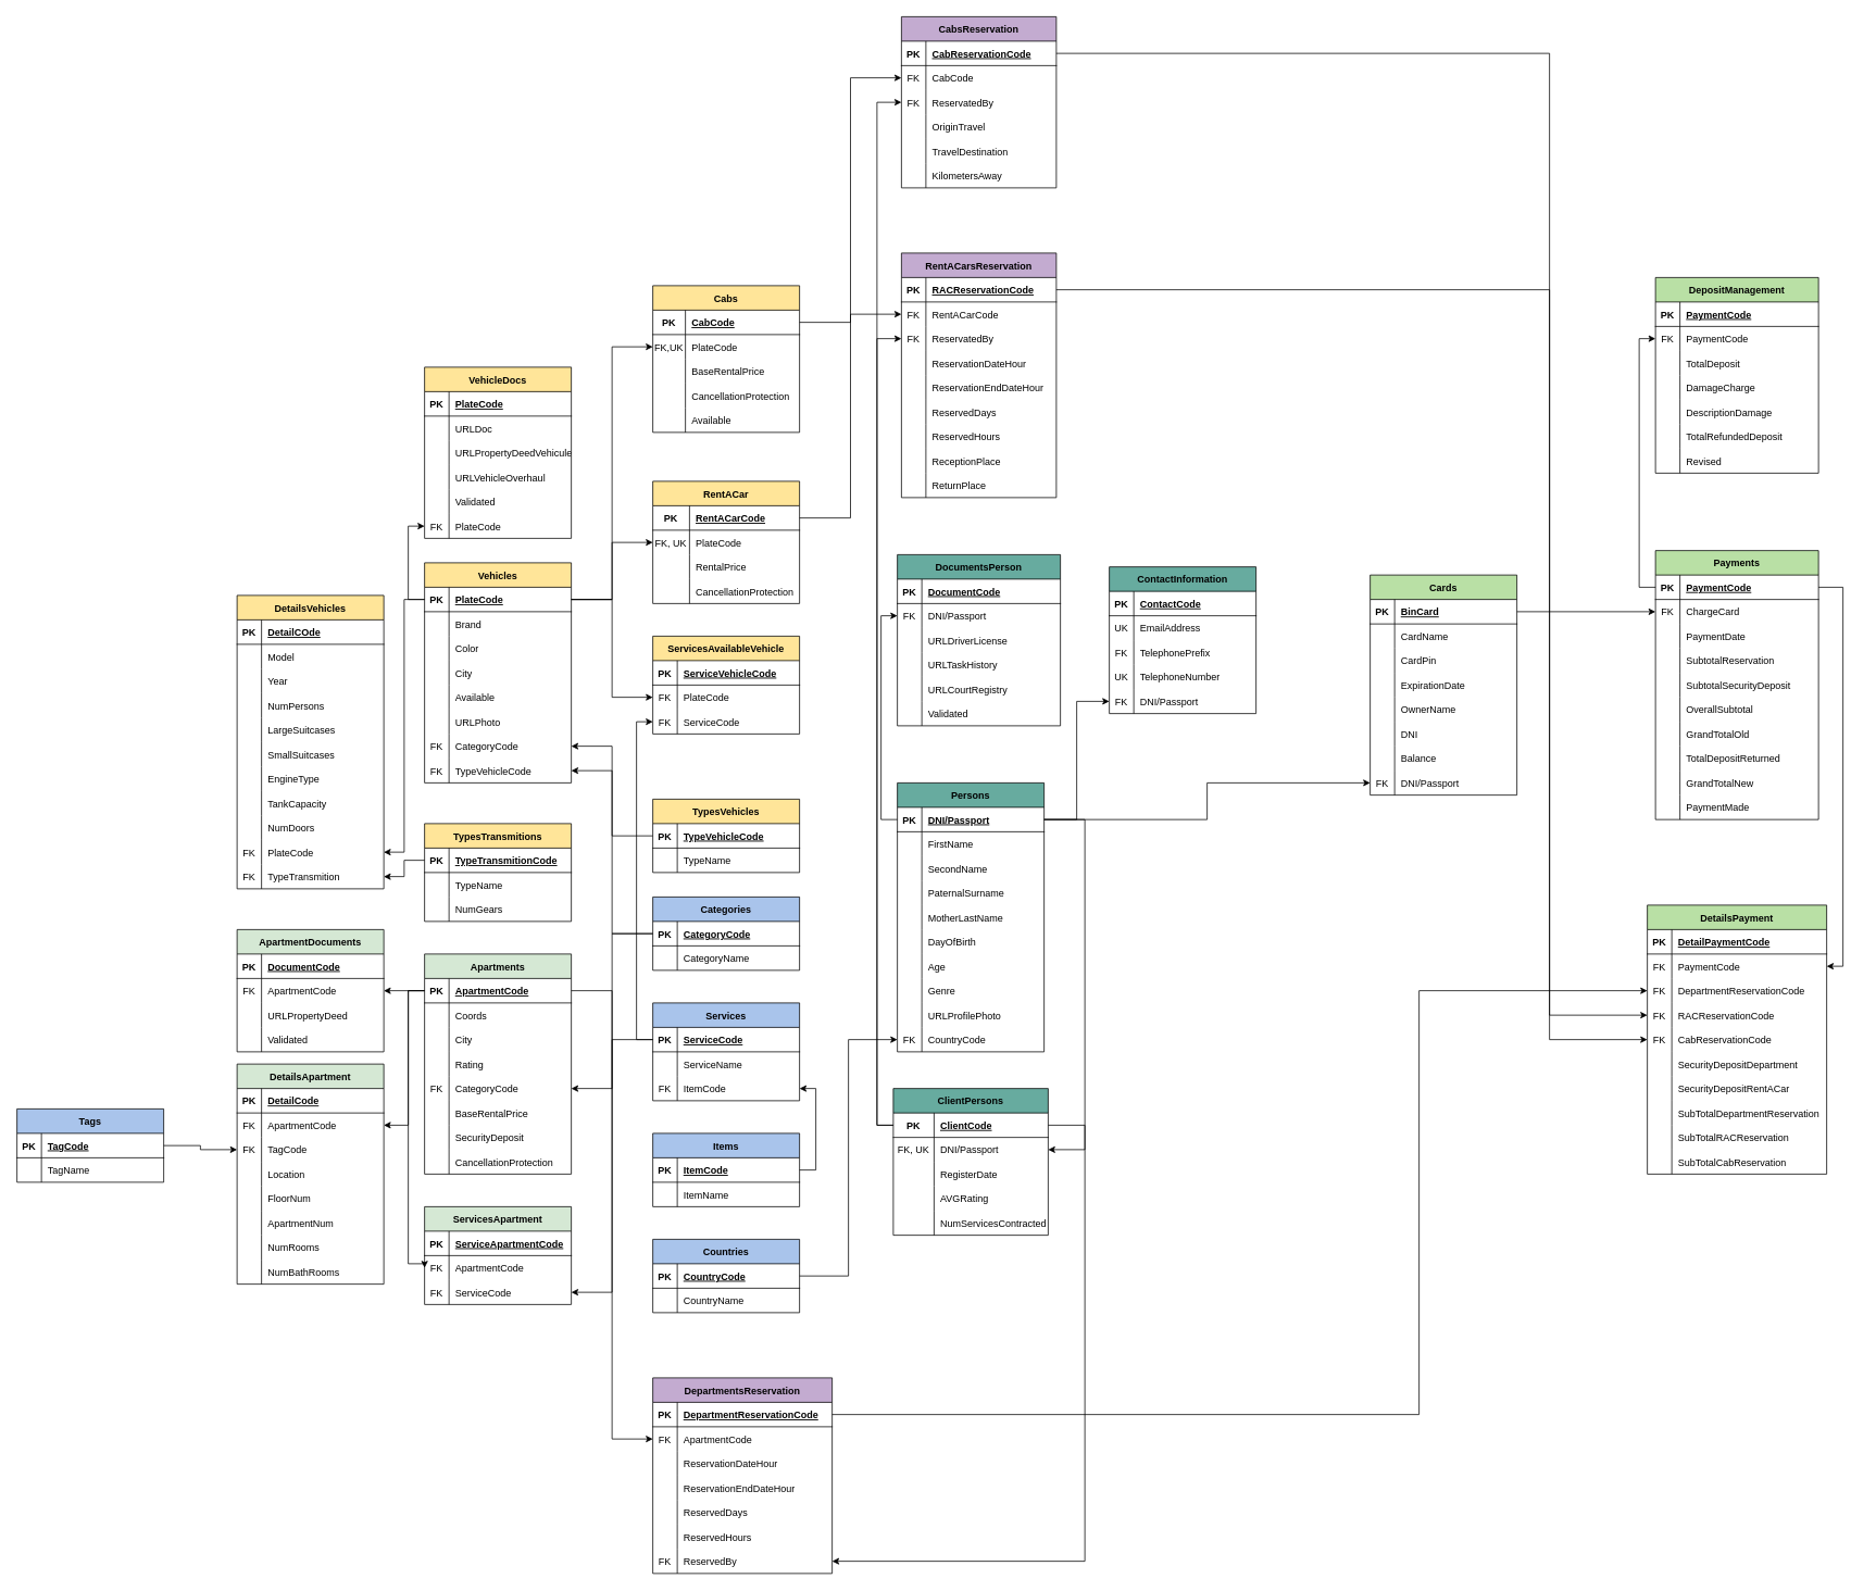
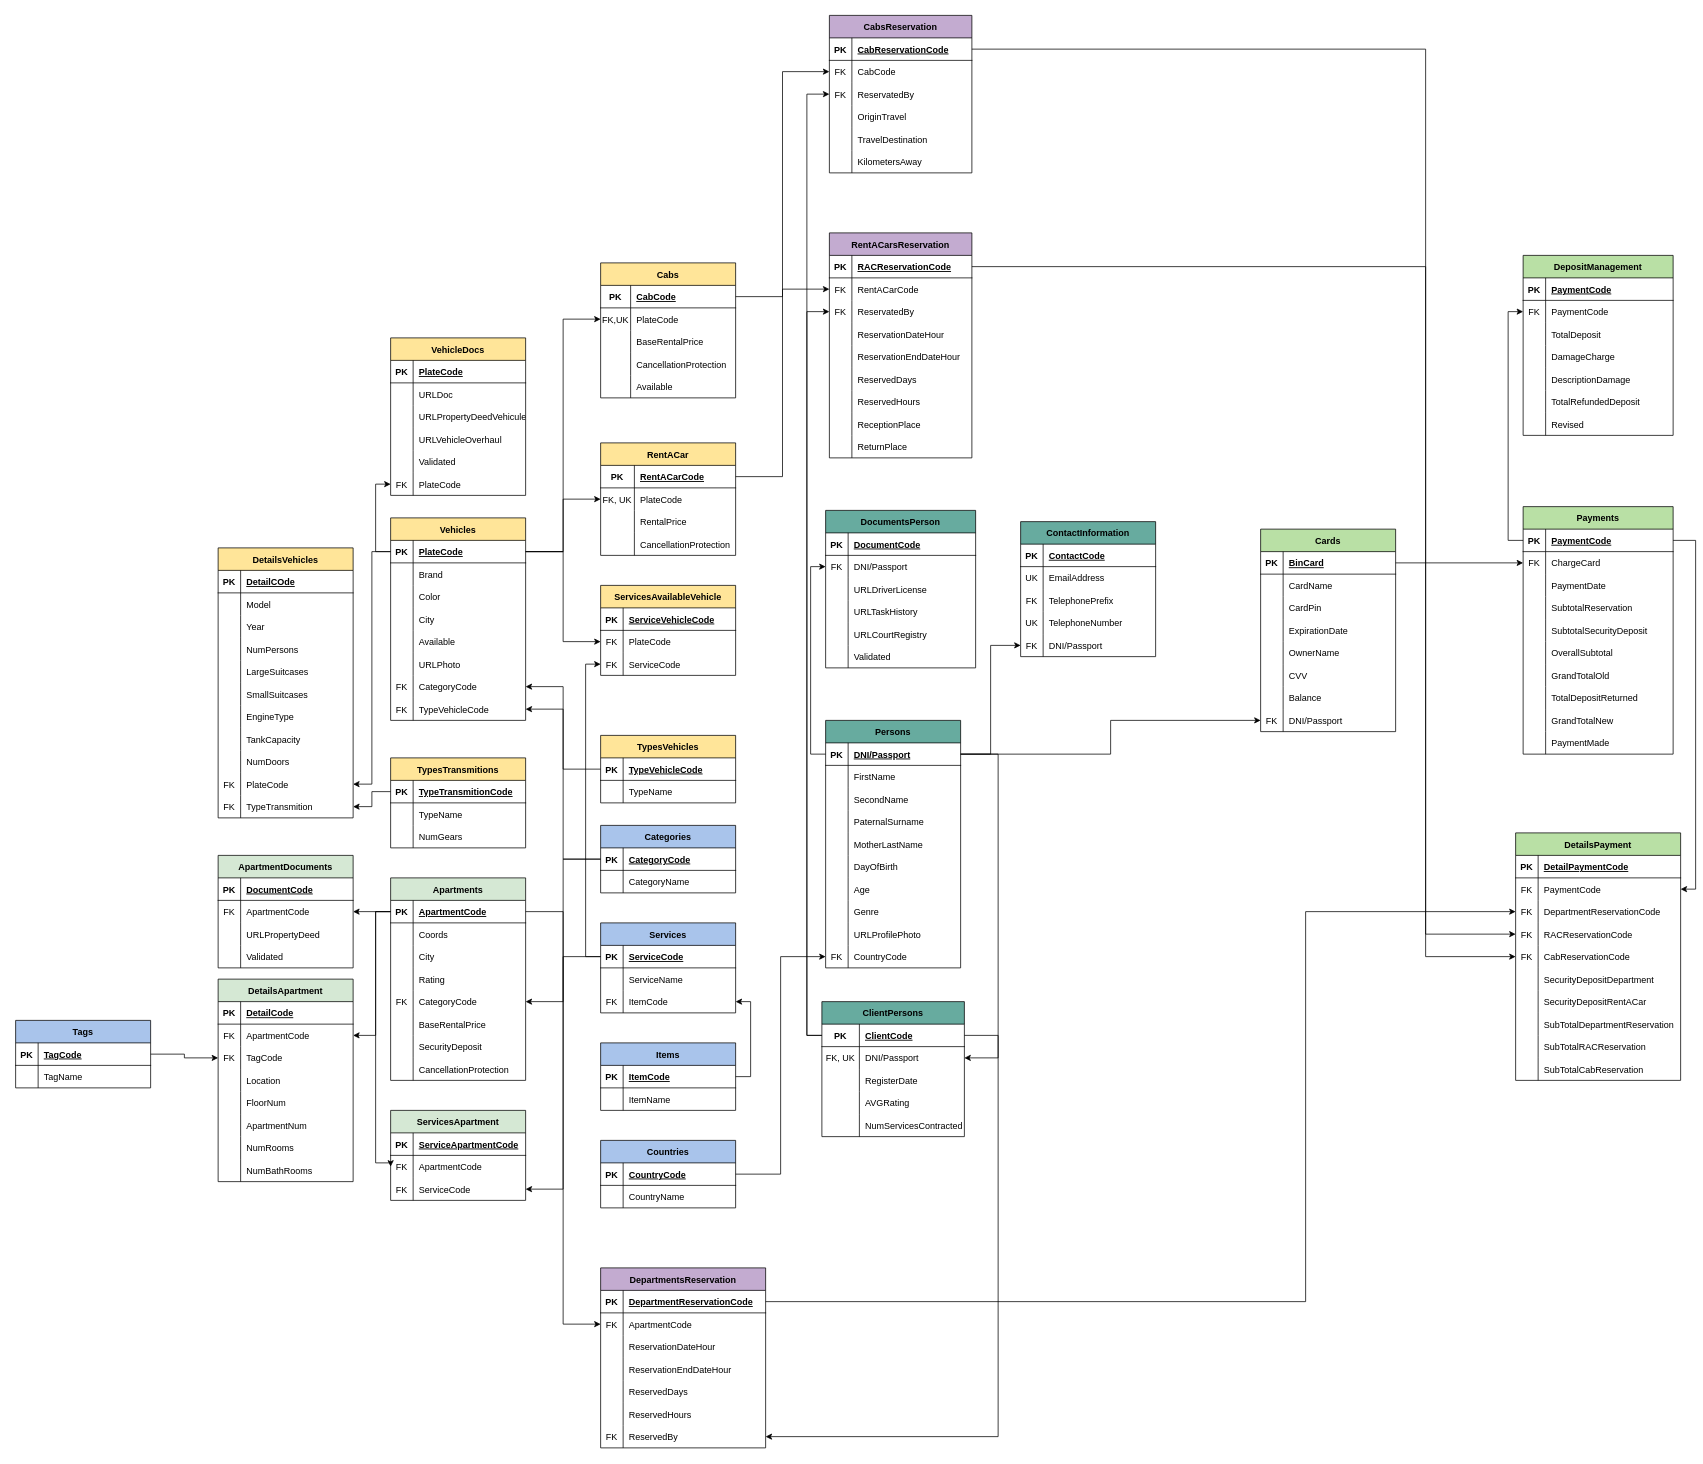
- <mxCell id="413" value="DNI" style="shape=partialRectangle;connectable=0;fillColor=none;top=0;left=0;bottom=0;right=0;align=left;spacingLeft=6;overflow=hidden;" parent="411" vertex="1"><mxGeometry x="30" width="150" height="30" as="geometry"><mxRectangle width="150" height="30" as="alternateBounds" /></mxGeometry></mxCell>
+ <mxCell id="413" value="CVV" style="shape=partialRectangle;connectable=0;fillColor=none;top=0;left=0;bottom=0;right=0;align=left;spacingLeft=6;overflow=hidden;" parent="411" vertex="1"><mxGeometry x="30" width="150" height="30" as="geometry"><mxRectangle width="150" height="30" as="alternateBounds" /></mxGeometry></mxCell>
